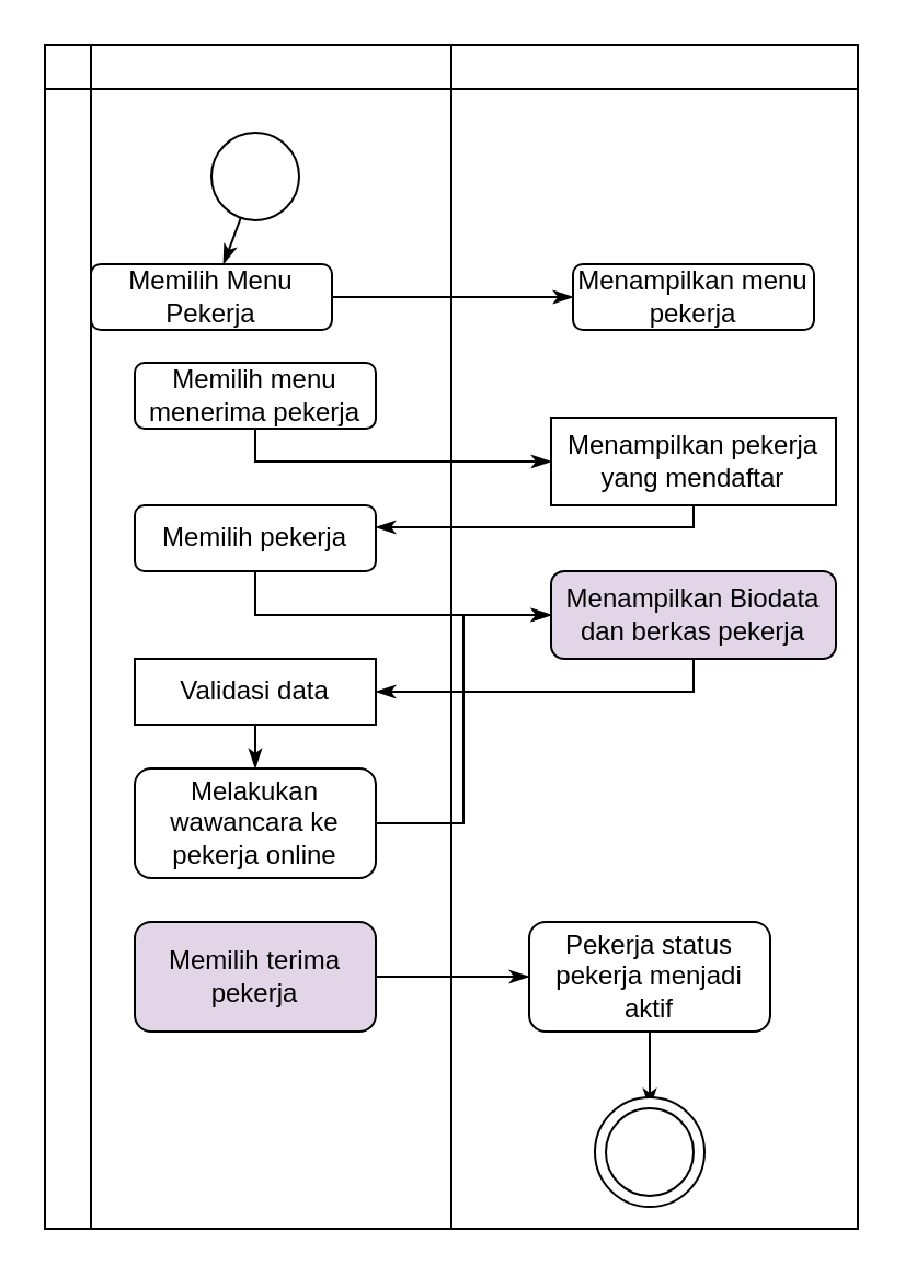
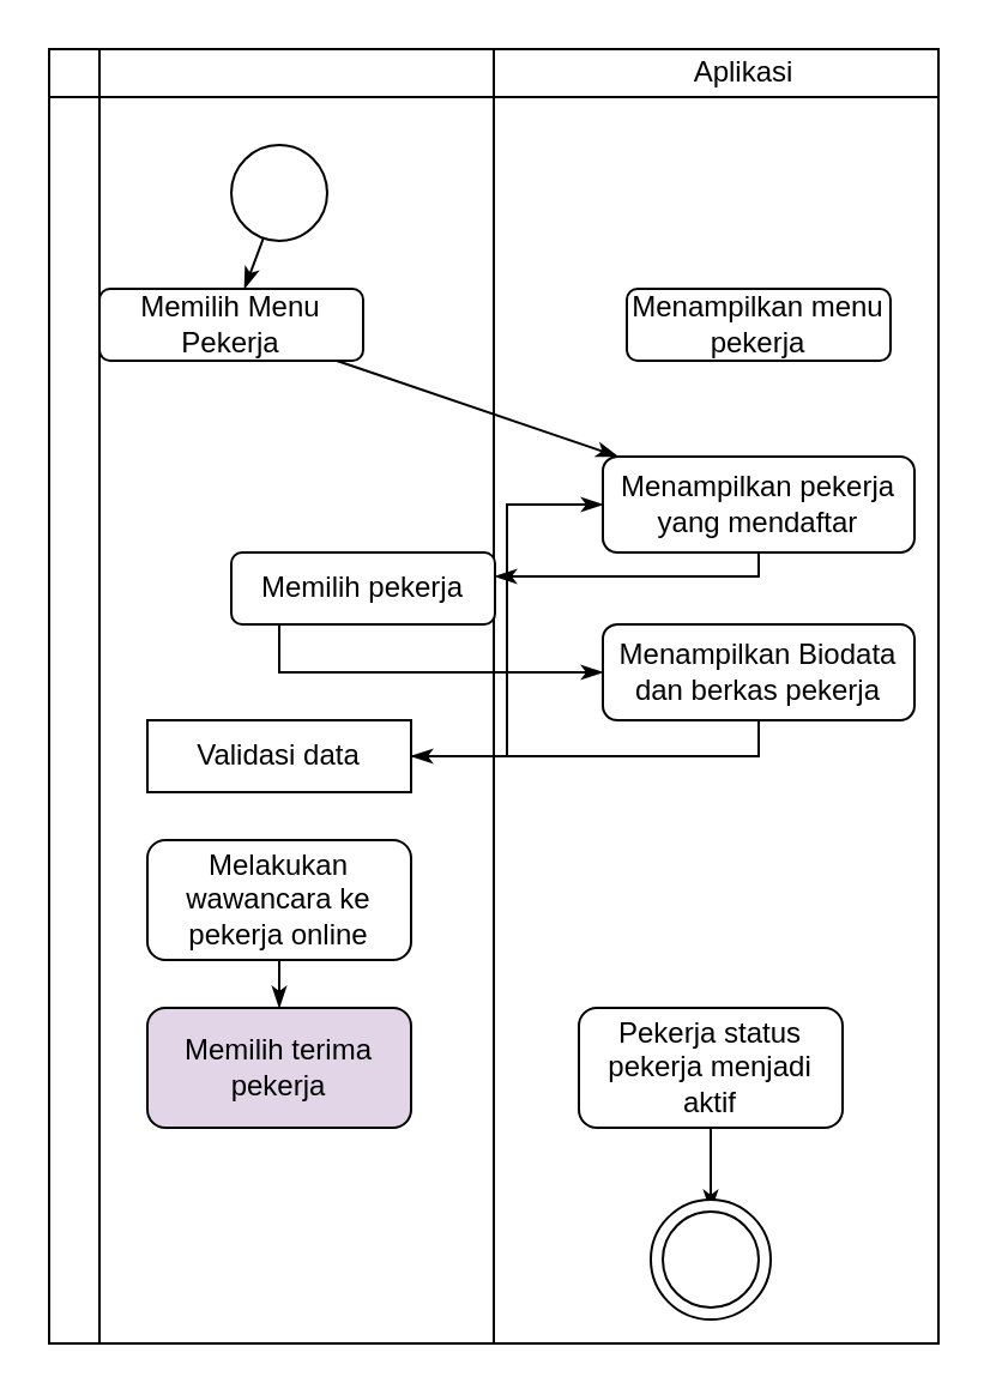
+ <mxCell id="4" value="Aplikasi" style="text;html=1;strokeColor=none;fillColor=none;align=center;verticalAlign=middle;whiteSpace=wrap;rounded=0;" vertex="1" parent="1"><mxGeometry x="285" y="20" width="50" height="20" as="geometry" /></mxCell>
- <mxCell id="8" style="edgeStyle=none;curved=1;orthogonalLoop=1;jettySize=auto;html=1;endArrow=classicThin;endFill=1;" edge="1" parent="1" source="9" target="10"><mxGeometry relative="1" as="geometry" /></mxCell>
+ <mxCell id="8" style="edgeStyle=none;curved=1;orthogonalLoop=1;jettySize=auto;html=1;endArrow=classicThin;endFill=1;" edge="1" parent="1" source="9" target="14"><mxGeometry relative="1" as="geometry" /></mxCell>
- <mxCell id="12" value="Memilih menu menerima pekerja" style="rounded=1;whiteSpace=wrap;html=1;" vertex="1" parent="1"><mxGeometry x="61" y="165" width="110" height="30" as="geometry" /></mxCell>
- <mxCell id="11" style="edgeStyle=elbowEdgeStyle;rounded=0;orthogonalLoop=1;jettySize=auto;html=1;entryX=0;entryY=0.5;entryDx=0;entryDy=0;endArrow=classicThin;endFill=1;" edge="1" parent="1" source="12" target="14"><mxGeometry relative="1" as="geometry"><Array as="points"><mxPoint x="116" y="215" /></Array></mxGeometry></mxCell>
- <mxCell id="14" value="Menampilkan pekerja yang mendaftar" style="whiteSpace=wrap;html=1;rounded=0;" vertex="1" parent="1"><mxGeometry x="251" y="190" width="130" height="40" as="geometry" /></mxCell>
+ <mxCell id="14" value="Menampilkan pekerja yang mendaftar" style="rounded=1;whiteSpace=wrap;html=1;" vertex="1" parent="1"><mxGeometry x="251" y="190" width="130" height="40" as="geometry" /></mxCell>
- <mxCell id="16" value="Memilih pekerja" style="rounded=1;whiteSpace=wrap;html=1;" vertex="1" parent="1"><mxGeometry x="61" y="230" width="110" height="30" as="geometry" /></mxCell>
+ <mxCell id="16" value="Memilih pekerja" style="rounded=1;whiteSpace=wrap;html=1;" vertex="1" parent="1"><mxGeometry x="96" y="230" width="110" height="30" as="geometry" /></mxCell>
- <mxCell id="18" value="Menampilkan Biodata dan berkas pekerja" style="rounded=1;whiteSpace=wrap;html=1;fillColor=#e1d5e7;" vertex="1" parent="1"><mxGeometry x="251" y="260" width="130" height="40" as="geometry" /></mxCell>
+ <mxCell id="18" value="Menampilkan Biodata dan berkas pekerja" style="rounded=1;whiteSpace=wrap;html=1;" vertex="1" parent="1"><mxGeometry x="251" y="260" width="130" height="40" as="geometry" /></mxCell>
- <mxCell id="19" style="edgeStyle=elbowEdgeStyle;rounded=0;orthogonalLoop=1;jettySize=auto;html=1;endArrow=classicThin;endFill=1;" edge="1" parent="1" source="20" target="22"><mxGeometry relative="1" as="geometry" /></mxCell>
+ <mxCell id="19" style="edgeStyle=elbowEdgeStyle;rounded=0;orthogonalLoop=1;jettySize=auto;html=1;endArrow=classicThin;endFill=1;" edge="1" parent="1" source="20" target="14"><mxGeometry relative="1" as="geometry" /></mxCell>
- <mxCell id="21" value="" style="edgeStyle=elbowEdgeStyle;rounded=0;orthogonalLoop=1;jettySize=auto;html=1;endArrow=classicThin;endFill=1;" edge="1" parent="1" source="22" target="18"><mxGeometry relative="1" as="geometry" /></mxCell>
+ <mxCell id="21" value="" style="edgeStyle=elbowEdgeStyle;rounded=0;orthogonalLoop=1;jettySize=auto;html=1;endArrow=classicThin;endFill=1;" edge="1" parent="1" source="22" target="24"><mxGeometry relative="1" as="geometry" /></mxCell>
- <mxCell id="23" style="edgeStyle=elbowEdgeStyle;rounded=0;orthogonalLoop=1;jettySize=auto;html=1;endArrow=classicThin;endFill=1;" edge="1" parent="1" source="24" target="26"><mxGeometry relative="1" as="geometry" /></mxCell>
